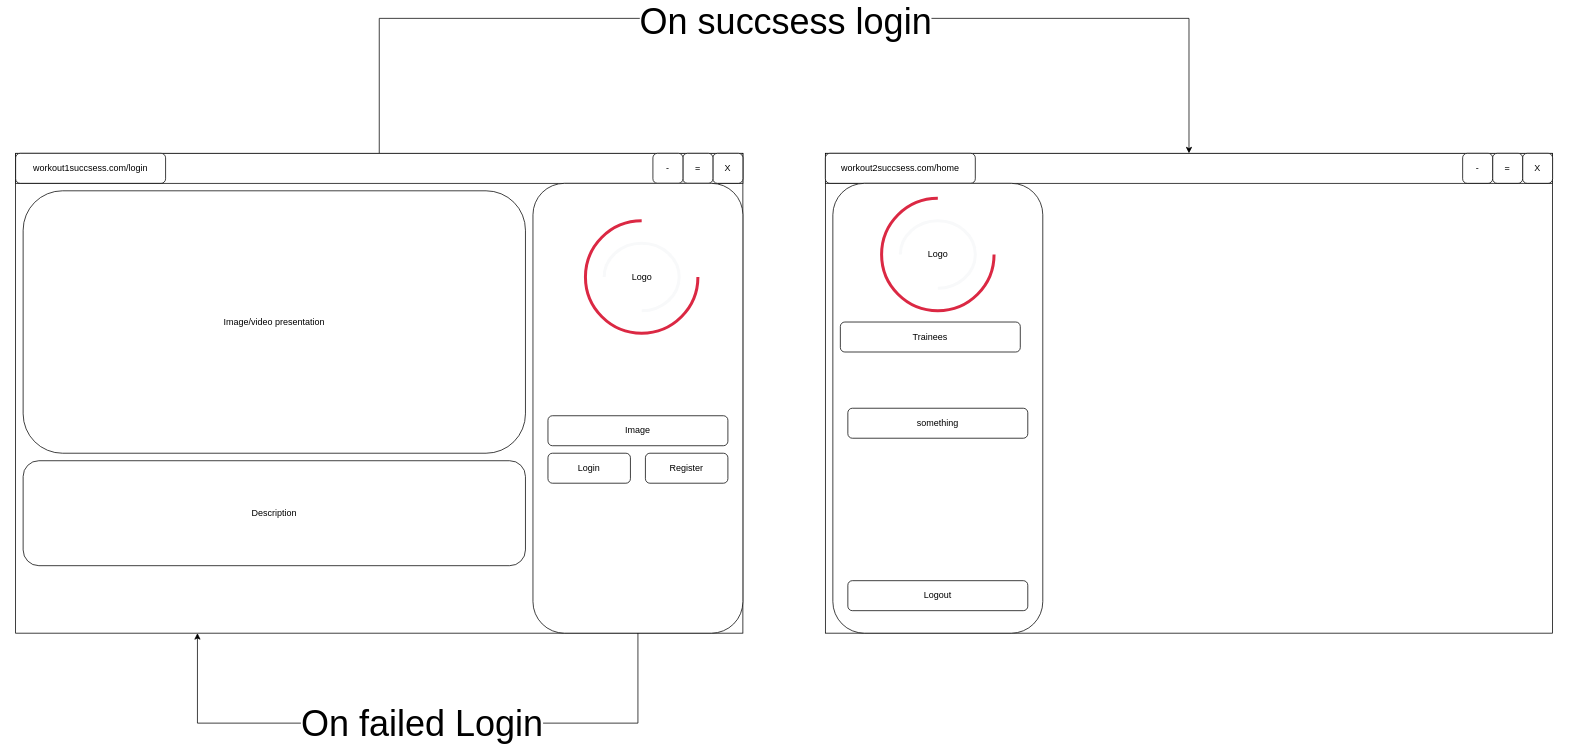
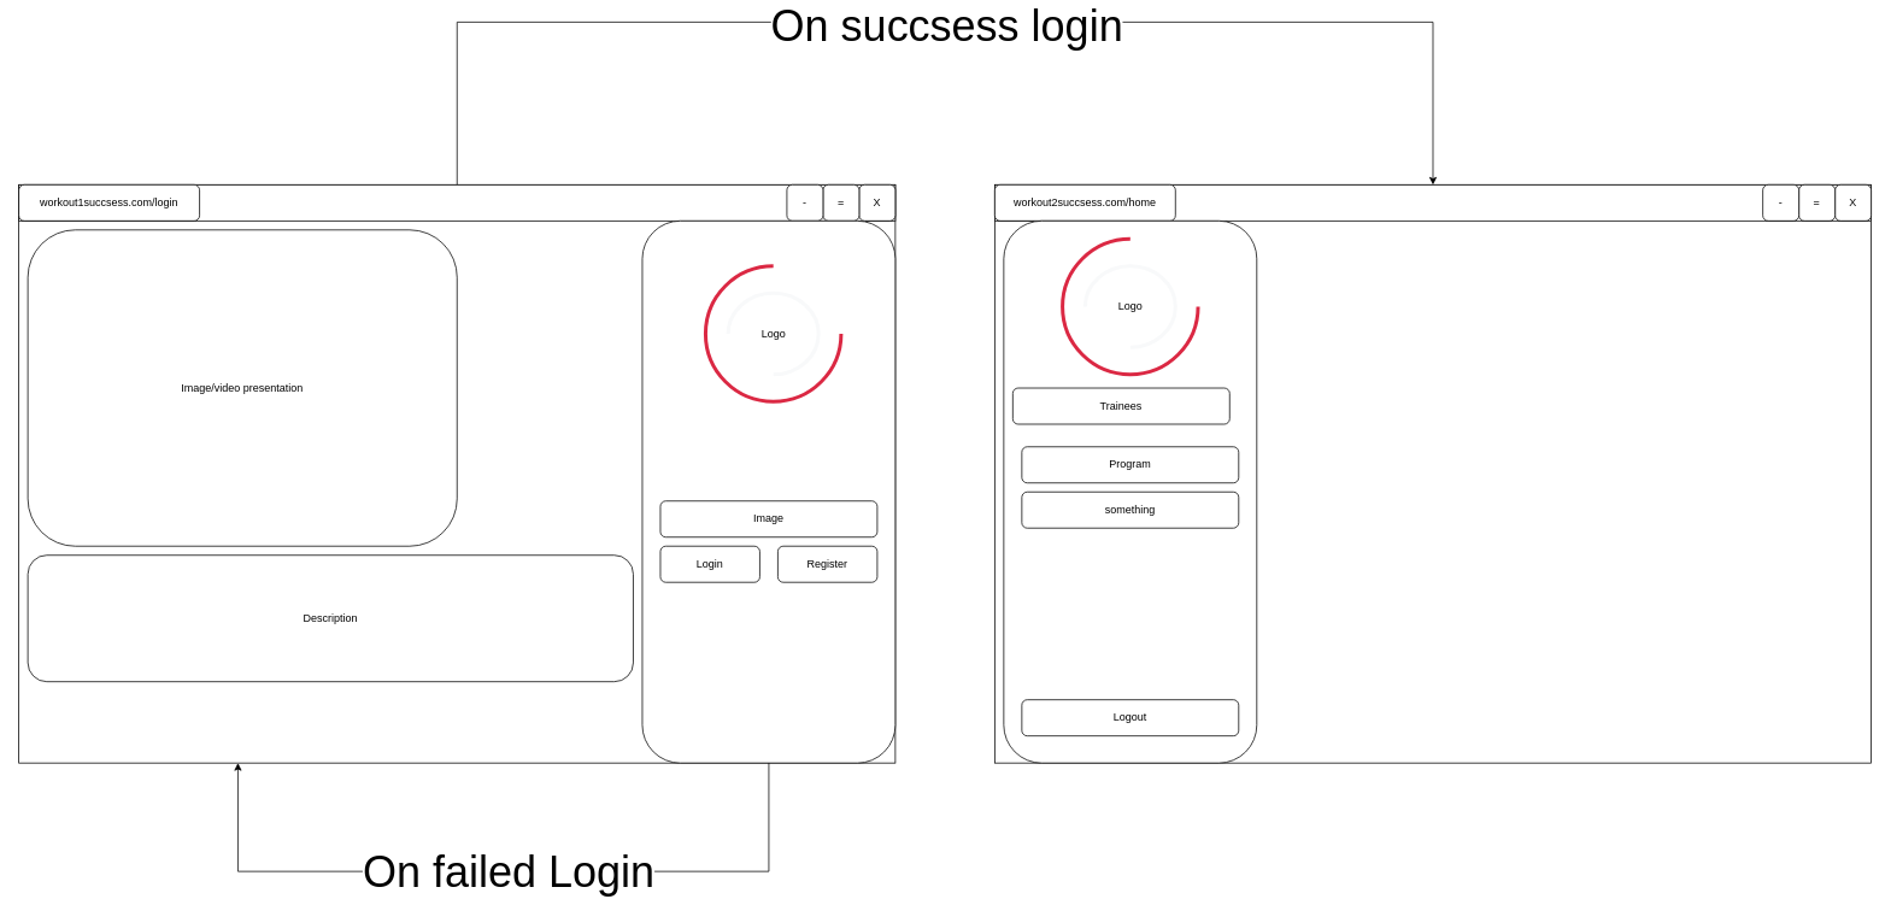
- <mxCell id="16" value="Image/video presentation" style="rounded=1;whiteSpace=wrap;html=1;" vertex="1" parent="1"><mxGeometry x="30" y="250" width="670" height="350" as="geometry" /></mxCell>
+ <mxCell id="16" value="Image/video presentation" style="rounded=1;whiteSpace=wrap;html=1;" vertex="1" parent="1"><mxGeometry x="30" y="250" width="475" height="350" as="geometry" /></mxCell>
+ <mxCell id="26" value="Program" style="rounded=1;whiteSpace=wrap;html=1;" vertex="1" parent="1"><mxGeometry x="1130" y="490" width="240" height="40" as="geometry" /></mxCell>
